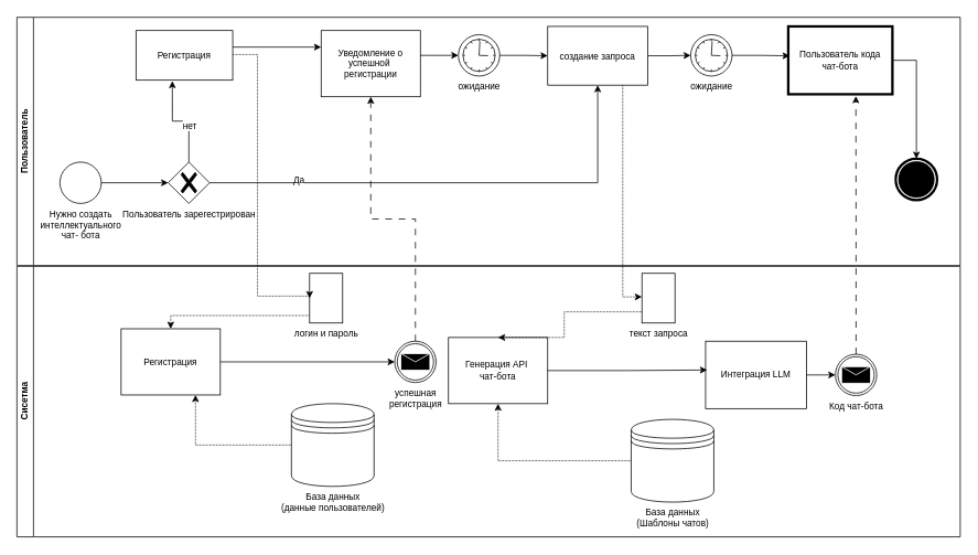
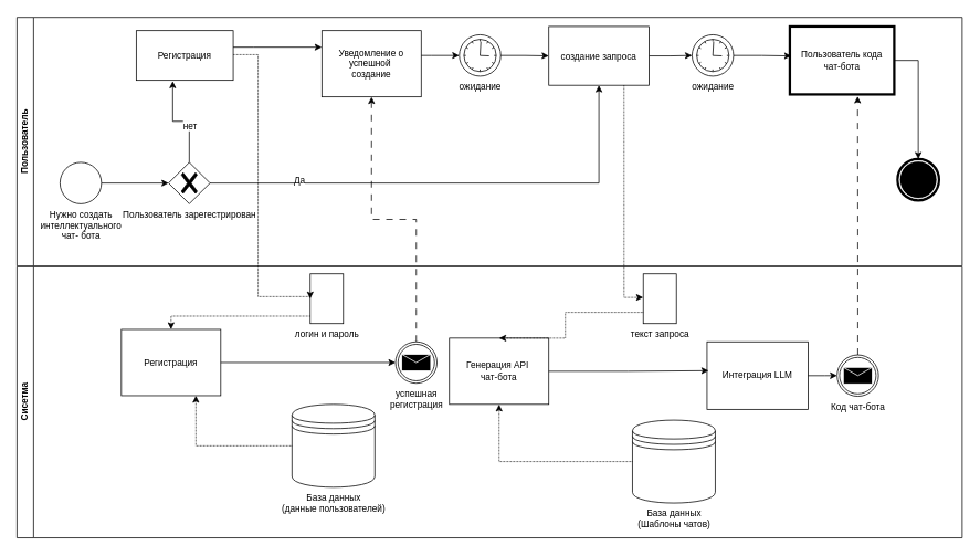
- <mxCell id="20" value="Уведомление о&lt;br&gt;успешной&amp;nbsp;&lt;div&gt;регистрации&lt;/div&gt;" style="points=[[0.25,0,0],[0.5,0,0],[0.75,0,0],[1,0.25,0],[1,0.5,0],[1,0.75,0],[0.75,1,0],[0.5,1,0],[0.25,1,0],[0,0.75,0],[0,0.5,0],[0,0.25,0]];shape=mxgraph.bpmn.task2;whiteSpace=wrap;rectStyle=rounded;size=10;html=1;container=1;expand=0;collapsible=0;taskMarker=receive;fontFamily=Helvetica;fontSize=11;fontColor=default;labelBackgroundColor=default;" vertex="1" parent="2"><mxGeometry x="368" y="16" width="120" height="80" as="geometry" /></mxCell>
+ <mxCell id="20" value="Уведомление о&lt;br&gt;успешной&amp;nbsp;&lt;div&gt;создание&lt;/div&gt;" style="points=[[0.25,0,0],[0.5,0,0],[0.75,0,0],[1,0.25,0],[1,0.5,0],[1,0.75,0],[0.75,1,0],[0.5,1,0],[0.25,1,0],[0,0.75,0],[0,0.5,0],[0,0.25,0]];shape=mxgraph.bpmn.task2;whiteSpace=wrap;rectStyle=rounded;size=10;html=1;container=1;expand=0;collapsible=0;taskMarker=receive;fontFamily=Helvetica;fontSize=11;fontColor=default;labelBackgroundColor=default;" vertex="1" parent="2"><mxGeometry x="368" y="16" width="120" height="80" as="geometry" /></mxCell>
